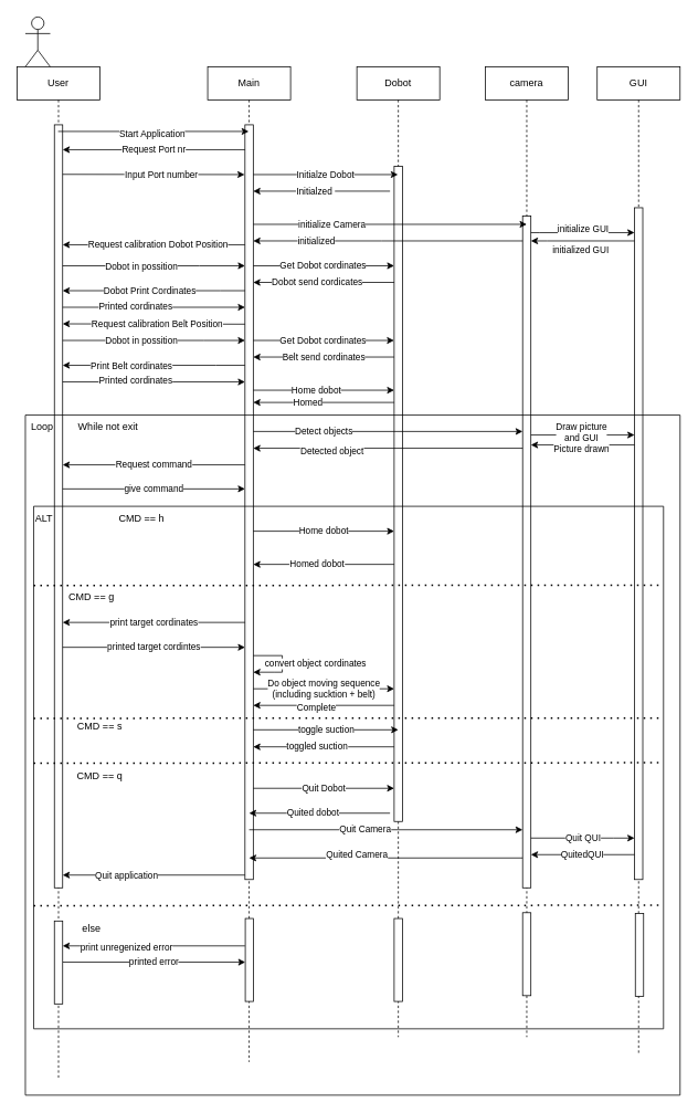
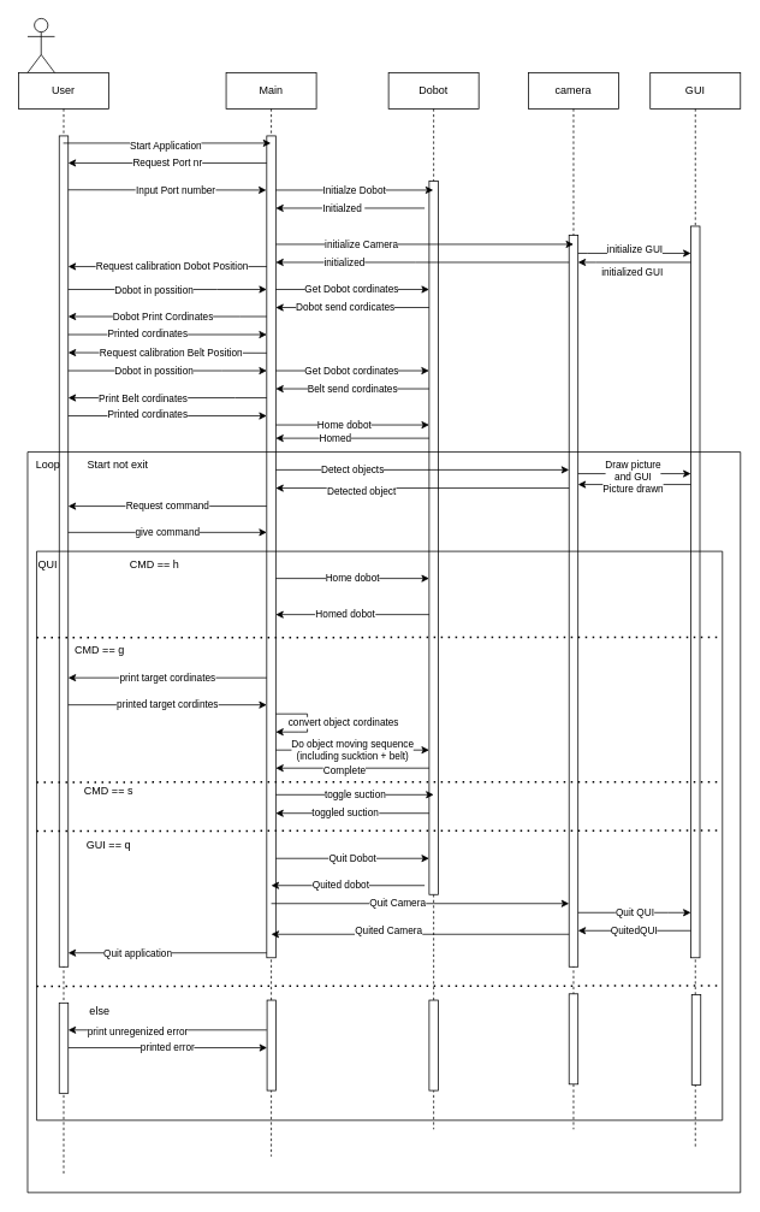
- <mxCell id="96" value="&amp;nbsp;Loop&amp;nbsp; &amp;nbsp; &amp;nbsp; &amp;nbsp; &amp;nbsp;While not exit" style="text;html=1;strokeColor=none;fillColor=none;align=center;verticalAlign=middle;whiteSpace=wrap;rounded=0;" vertex="1" parent="1"><mxGeometry x="20" y="500" width="160" height="30" as="geometry" /></mxCell>
+ <mxCell id="96" value="&amp;nbsp;Loop&amp;nbsp; &amp;nbsp; &amp;nbsp; &amp;nbsp; &amp;nbsp;Start not exit" style="text;html=1;strokeColor=none;fillColor=none;align=center;verticalAlign=middle;whiteSpace=wrap;rounded=0;" vertex="1" parent="1"><mxGeometry x="20" y="500" width="160" height="30" as="geometry" /></mxCell>
- <mxCell id="60" value="ALT&amp;nbsp; &amp;nbsp; &amp;nbsp; &amp;nbsp; &amp;nbsp; &amp;nbsp; &amp;nbsp; &amp;nbsp; &amp;nbsp; &amp;nbsp; &amp;nbsp; &amp;nbsp; CMD == h" style="text;html=1;strokeColor=none;fillColor=none;align=center;verticalAlign=middle;whiteSpace=wrap;rounded=0;" vertex="1" parent="59"><mxGeometry width="160" height="30" as="geometry" /></mxCell>
+ <mxCell id="60" value="QUI&amp;nbsp; &amp;nbsp; &amp;nbsp; &amp;nbsp; &amp;nbsp; &amp;nbsp; &amp;nbsp; &amp;nbsp; &amp;nbsp; &amp;nbsp; &amp;nbsp; &amp;nbsp; CMD == h" style="text;html=1;strokeColor=none;fillColor=none;align=center;verticalAlign=middle;whiteSpace=wrap;rounded=0;" vertex="1" parent="59"><mxGeometry width="160" height="30" as="geometry" /></mxCell>
- <mxCell id="67" value="CMD == q" style="text;html=1;strokeColor=none;fillColor=none;align=center;verticalAlign=middle;whiteSpace=wrap;rounded=0;" vertex="1" parent="59"><mxGeometry y="310" width="160" height="30" as="geometry" /></mxCell>
+ <mxCell id="67" value="GUI == q" style="text;html=1;strokeColor=none;fillColor=none;align=center;verticalAlign=middle;whiteSpace=wrap;rounded=0;" vertex="1" parent="59"><mxGeometry y="310" width="160" height="30" as="geometry" /></mxCell>
